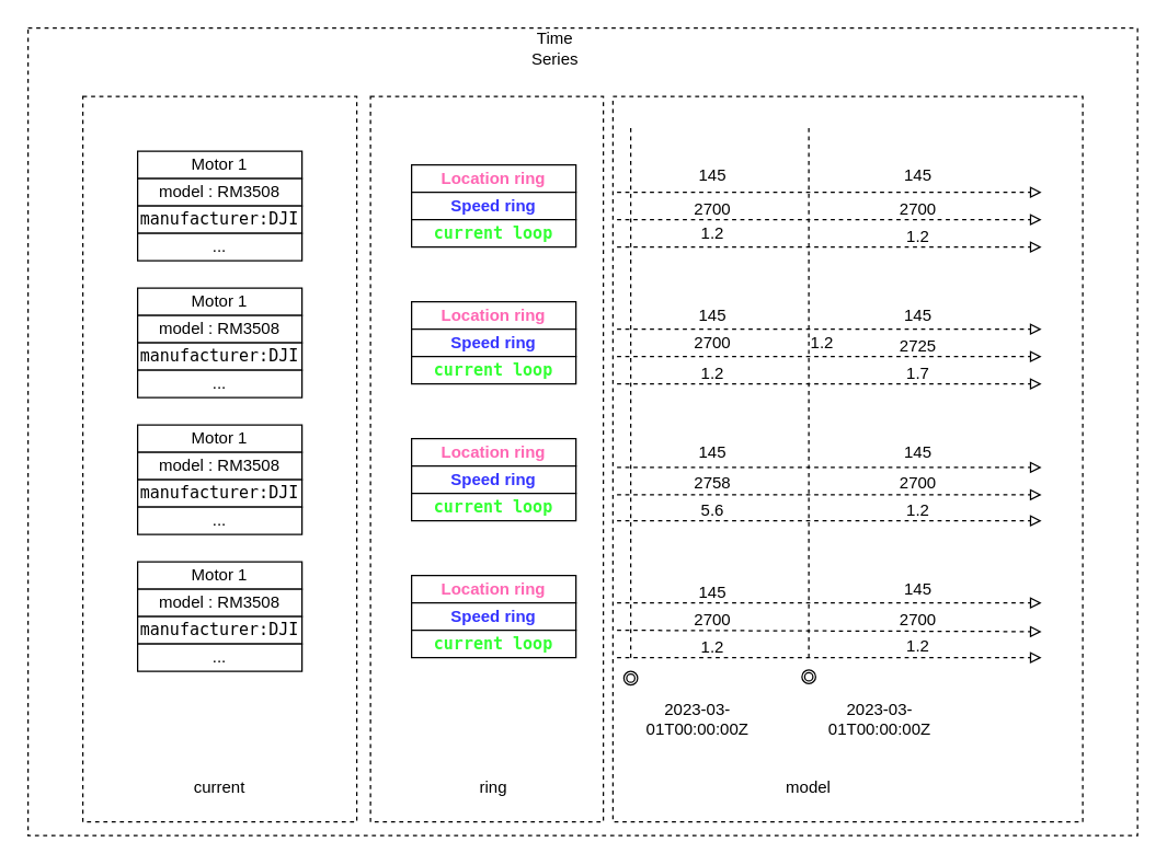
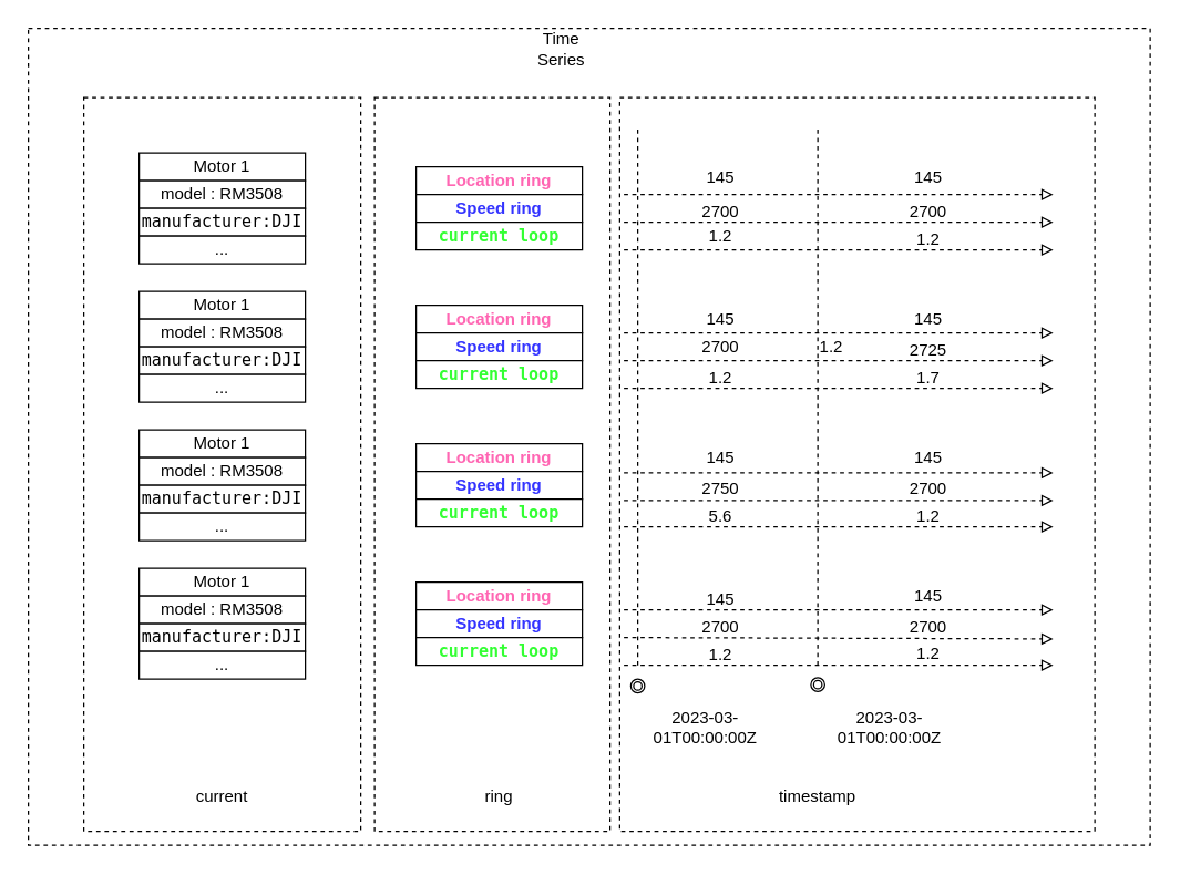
- <mxCell id="60" value="2758" style="text;html=1;strokeColor=none;fillColor=none;align=center;verticalAlign=middle;whiteSpace=wrap;rounded=0;fontColor=#000000;" vertex="1" parent="1"><mxGeometry x="490" y="345" width="60" height="15" as="geometry" /></mxCell>
+ <mxCell id="60" value="2750" style="text;html=1;strokeColor=none;fillColor=none;align=center;verticalAlign=middle;whiteSpace=wrap;rounded=0;fontColor=#000000;" vertex="1" parent="1"><mxGeometry x="490" y="345" width="60" height="15" as="geometry" /></mxCell>
- <mxCell id="79" value="model" style="text;html=1;strokeColor=none;fillColor=none;align=center;verticalAlign=middle;whiteSpace=wrap;rounded=0;dashed=1;fontColor=#000000;" vertex="1" parent="1"><mxGeometry x="560" y="560" width="60" height="30" as="geometry" /></mxCell>
+ <mxCell id="79" value="timestamp" style="text;html=1;strokeColor=none;fillColor=none;align=center;verticalAlign=middle;whiteSpace=wrap;rounded=0;dashed=1;fontColor=#000000;" vertex="1" parent="1"><mxGeometry x="560" y="560" width="60" height="30" as="geometry" /></mxCell>
